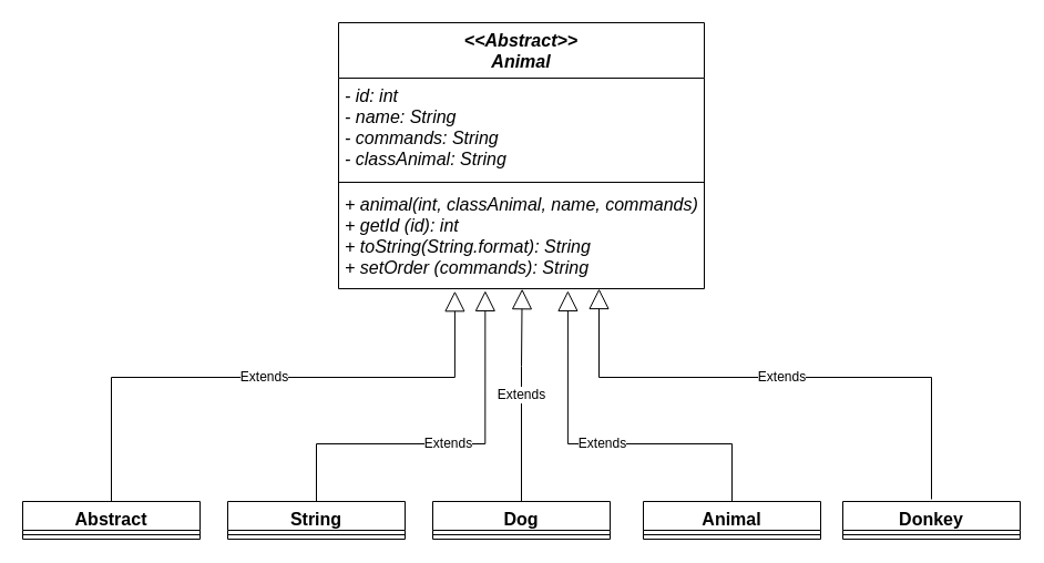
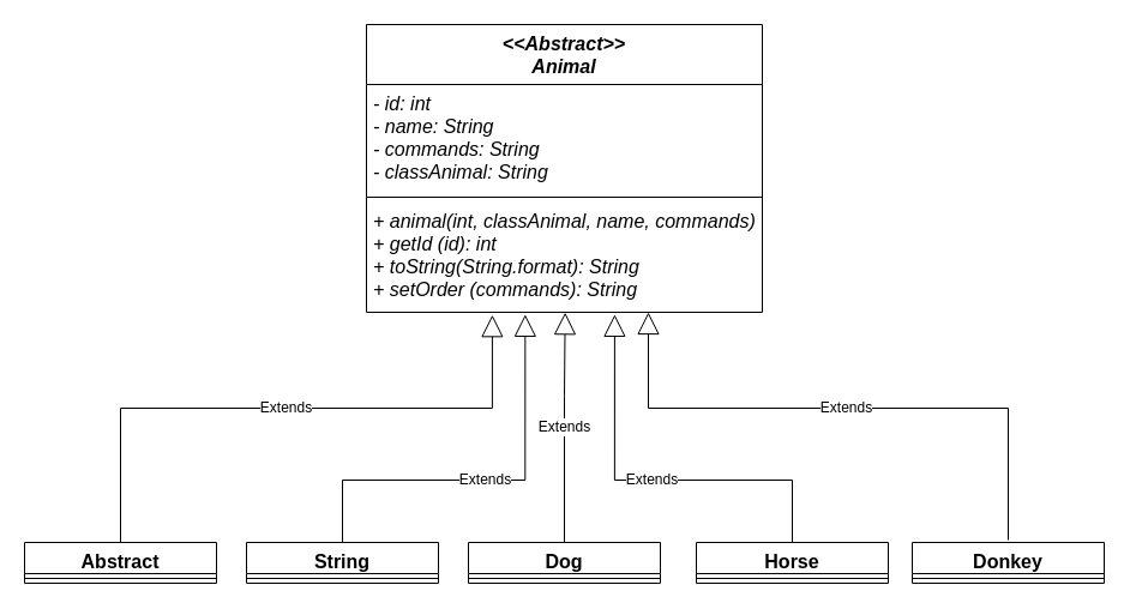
- <mxCell id="10" value="Animal" style="swimlane;fontStyle=1;align=center;verticalAlign=top;childLayout=stackLayout;horizontal=1;startSize=26;horizontalStack=0;resizeParent=1;resizeParentMax=0;resizeLast=0;collapsible=1;marginBottom=0;fontSize=16;" parent="1" vertex="1"><mxGeometry x="580" y="452" width="160" height="34" as="geometry" /></mxCell>
+ <mxCell id="10" value="Horse" style="swimlane;fontStyle=1;align=center;verticalAlign=top;childLayout=stackLayout;horizontal=1;startSize=26;horizontalStack=0;resizeParent=1;resizeParentMax=0;resizeLast=0;collapsible=1;marginBottom=0;fontSize=16;" parent="1" vertex="1"><mxGeometry x="580" y="452" width="160" height="34" as="geometry" /></mxCell>
